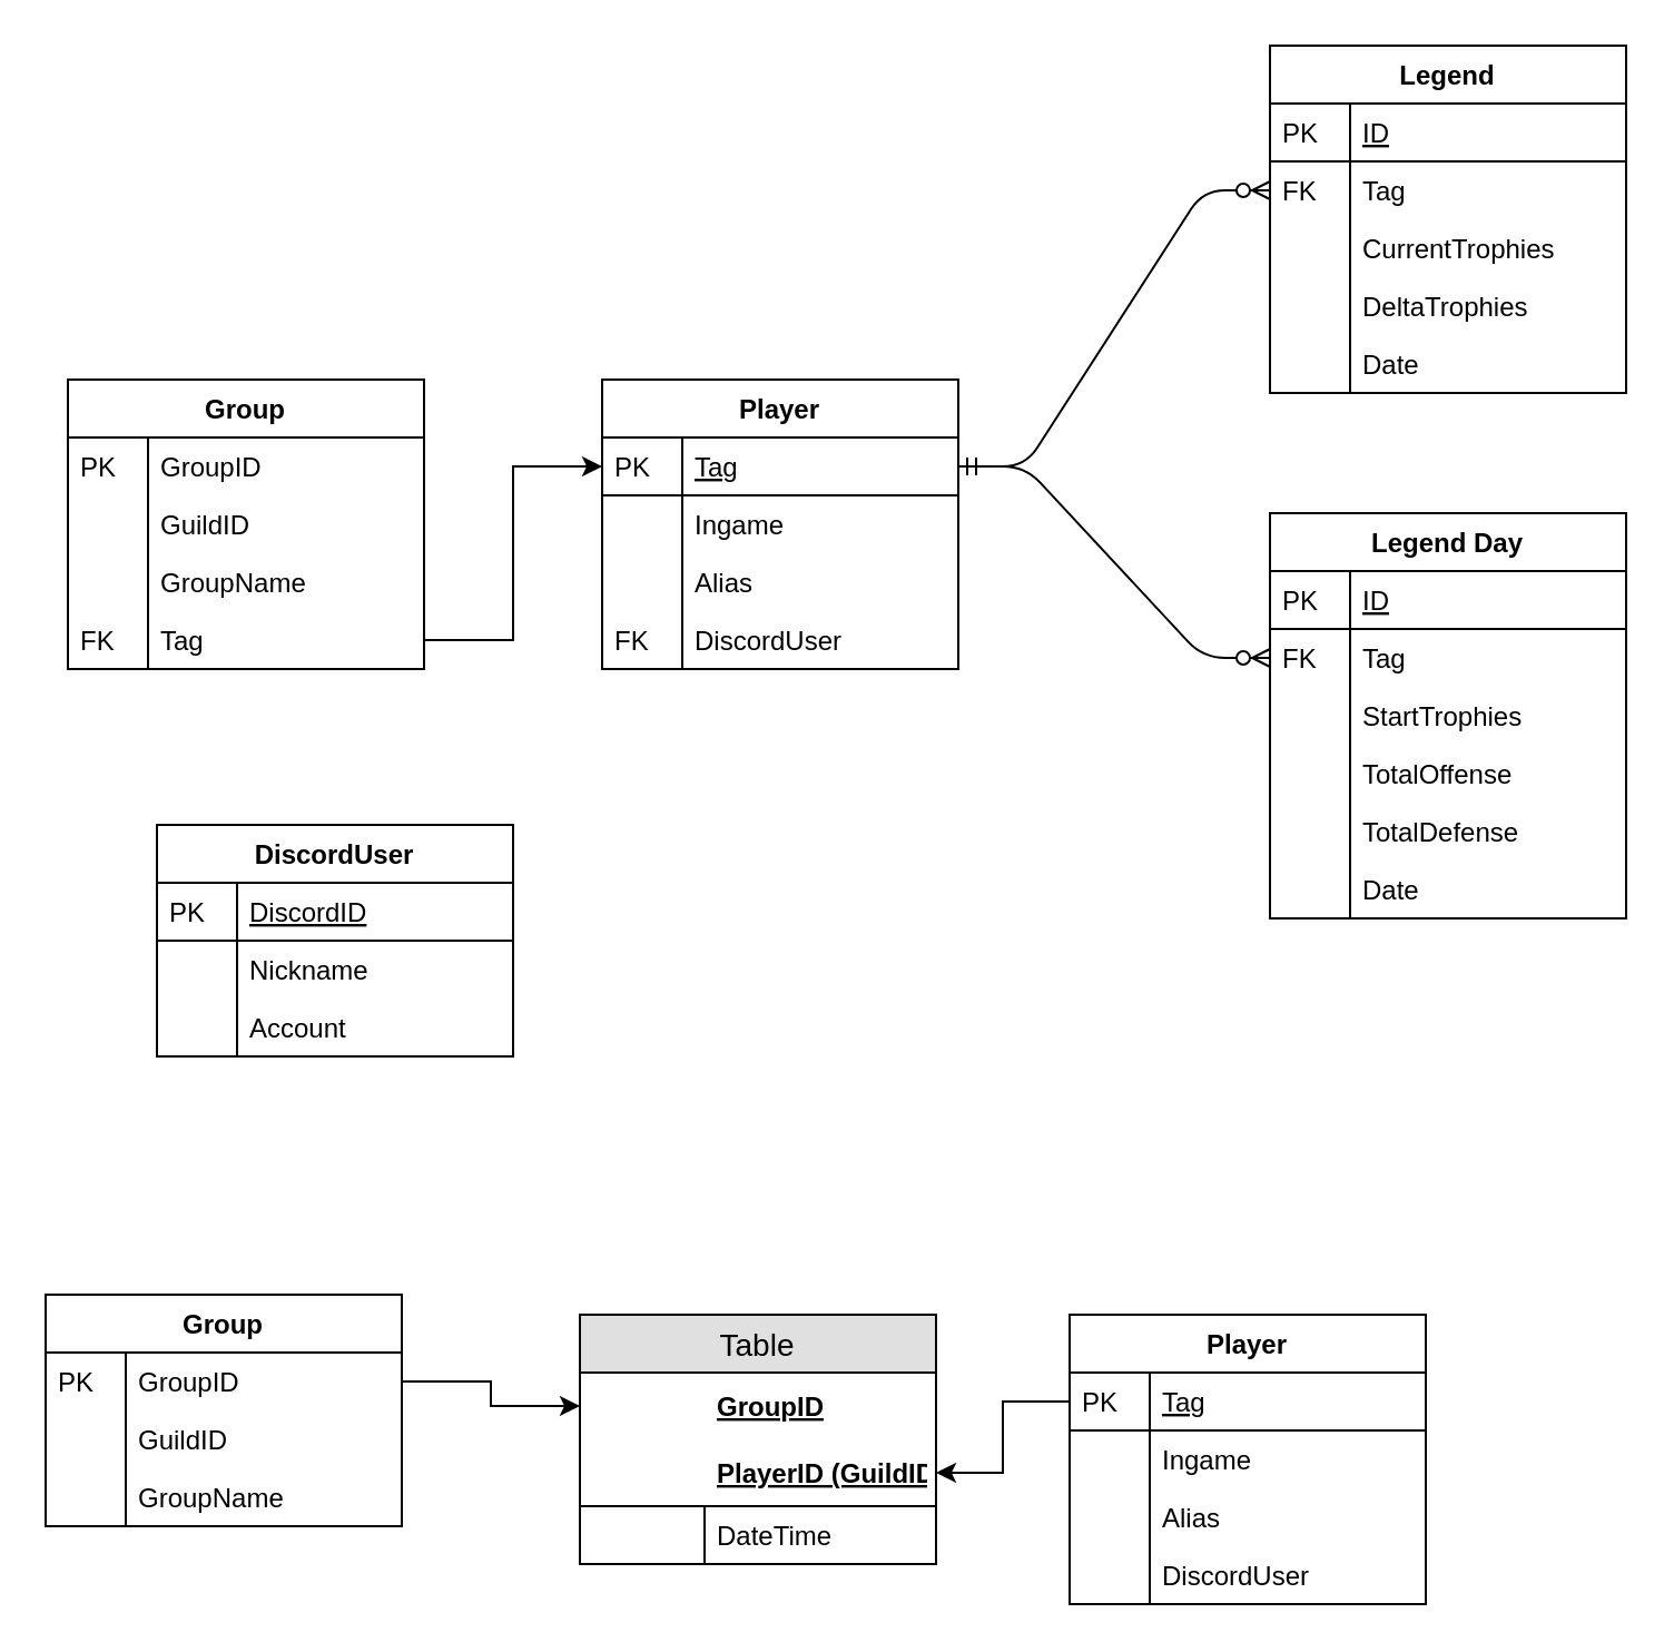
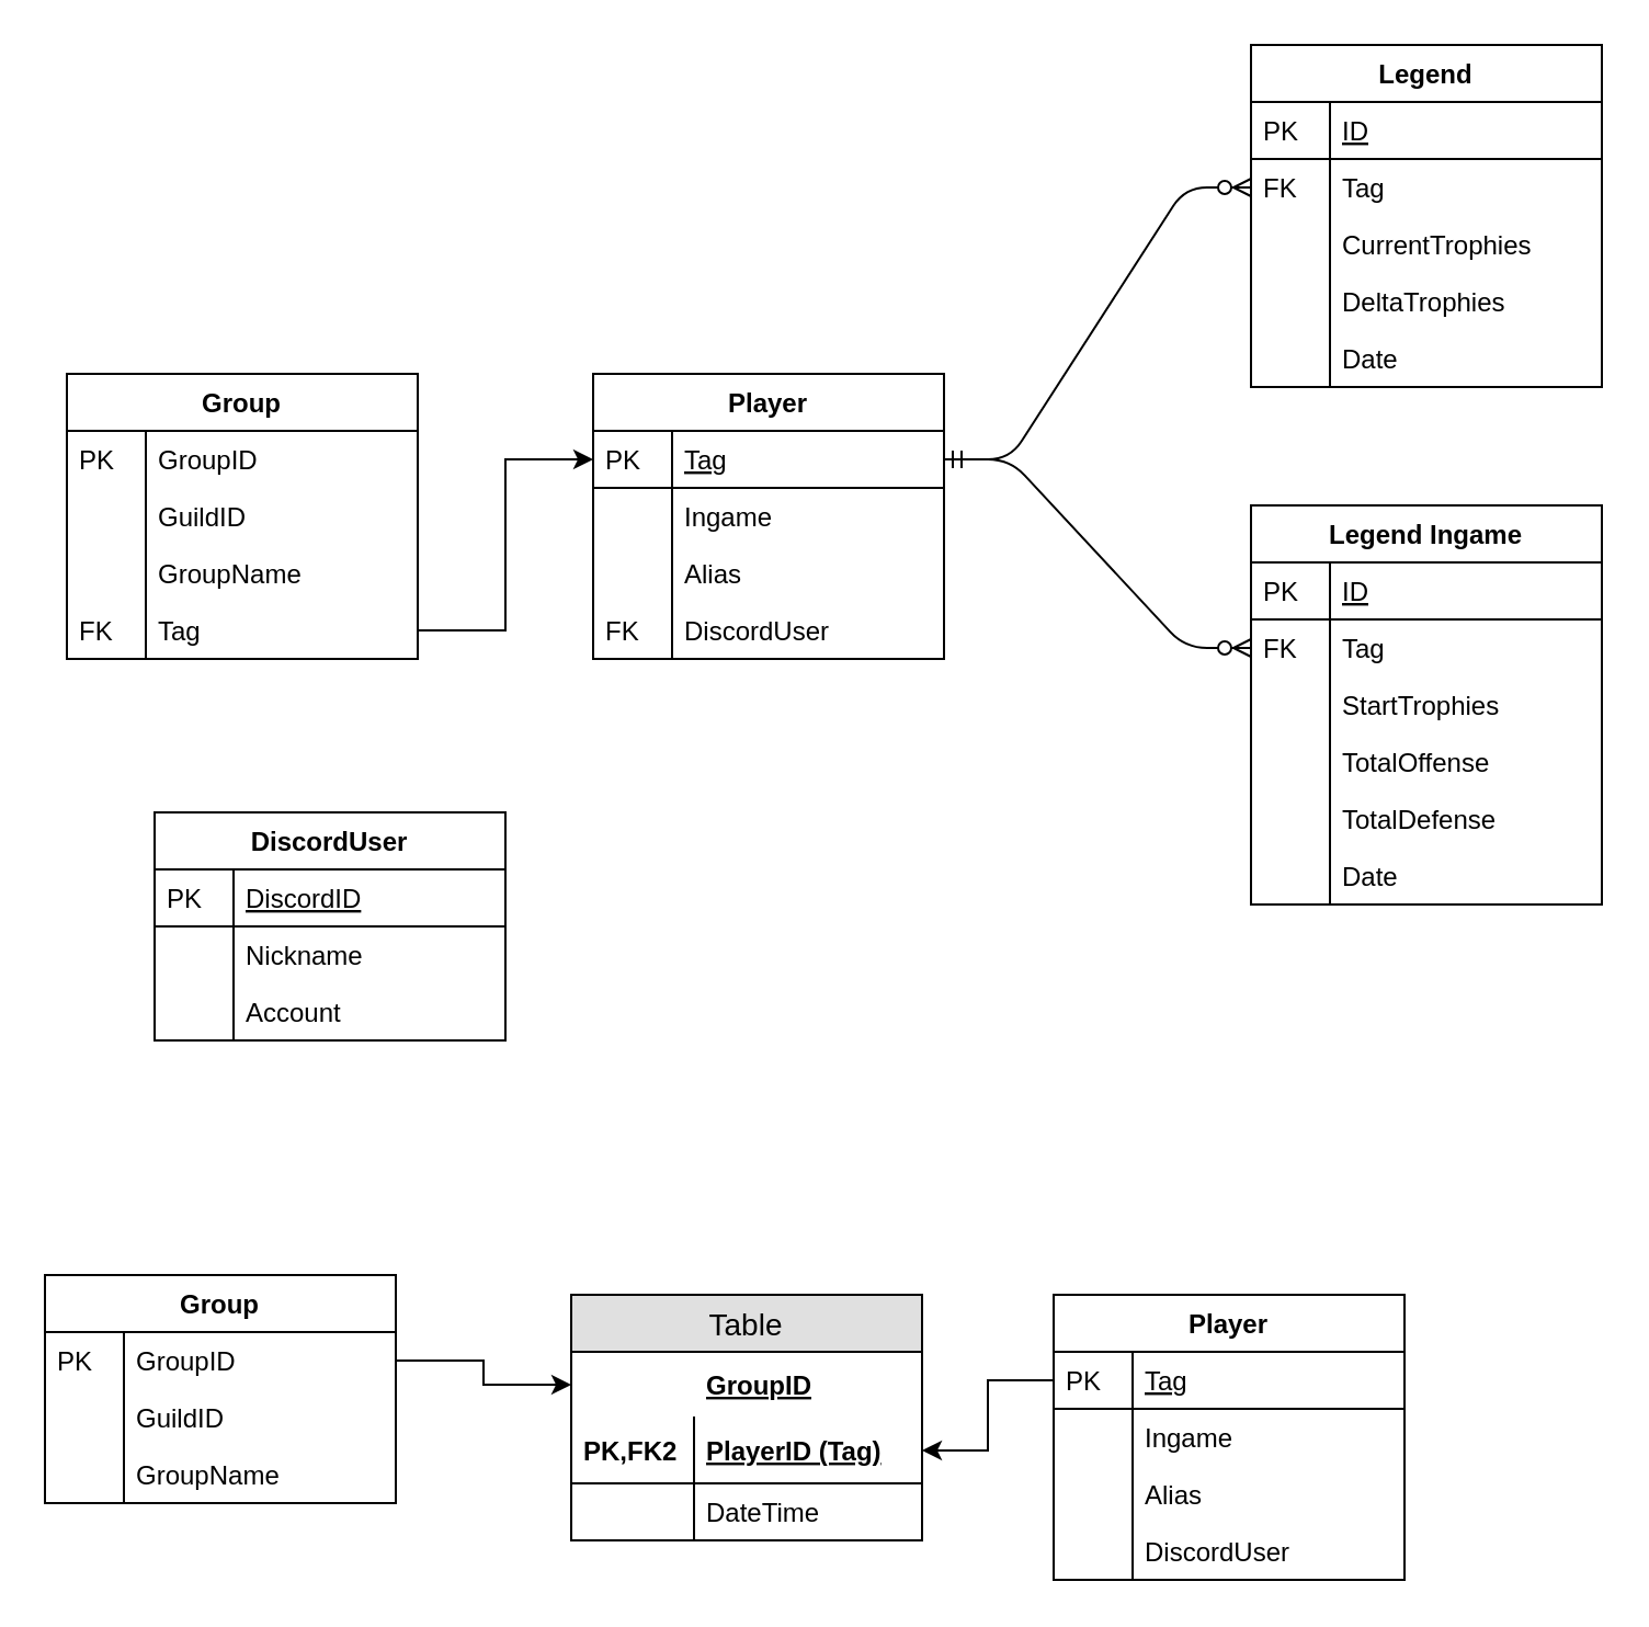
- <mxCell id="15" value="Legend Day" style="swimlane;fontStyle=1;childLayout=stackLayout;horizontal=1;startSize=26;horizontalStack=0;resizeParent=1;resizeLast=0;collapsible=1;marginBottom=0;rounded=0;shadow=0;strokeWidth=1;" parent="1" vertex="1"><mxGeometry x="570" y="230" width="160" height="182" as="geometry"><mxRectangle x="20" y="80" width="160" height="26" as="alternateBounds" /></mxGeometry></mxCell>
+ <mxCell id="15" value="Legend Ingame" style="swimlane;fontStyle=1;childLayout=stackLayout;horizontal=1;startSize=26;horizontalStack=0;resizeParent=1;resizeLast=0;collapsible=1;marginBottom=0;rounded=0;shadow=0;strokeWidth=1;" parent="1" vertex="1"><mxGeometry x="570" y="230" width="160" height="182" as="geometry"><mxRectangle x="20" y="80" width="160" height="26" as="alternateBounds" /></mxGeometry></mxCell>
+ <mxCell id="57" value="PK,FK2" style="shape=partialRectangle;fontStyle=1;top=0;left=0;bottom=0;fillColor=none;align=left;verticalAlign=middle;spacingLeft=4;spacingRight=4;overflow=hidden;rotatable=0;points=[];portConstraint=eastwest;part=1;fontSize=12;" parent="56" vertex="1" connectable="0"><mxGeometry width="56" height="30" as="geometry" /></mxCell>
- <mxCell id="56" value="PlayerID (GuildID)" style="shape=partialRectangle;top=0;left=0;right=0;bottom=1;align=left;verticalAlign=middle;fillColor=none;spacingLeft=60;spacingRight=4;overflow=hidden;rotatable=0;points=[[0,0.5],[1,0.5]];portConstraint=eastwest;dropTarget=0;fontStyle=5;fontSize=12;" parent="54" vertex="1"><mxGeometry y="56" width="160" height="30" as="geometry" /></mxCell>
+ <mxCell id="56" value="PlayerID (Tag)" style="shape=partialRectangle;top=0;left=0;right=0;bottom=1;align=left;verticalAlign=middle;fillColor=none;spacingLeft=60;spacingRight=4;overflow=hidden;rotatable=0;points=[[0,0.5],[1,0.5]];portConstraint=eastwest;dropTarget=0;fontStyle=5;fontSize=12;" parent="54" vertex="1"><mxGeometry y="56" width="160" height="30" as="geometry" /></mxCell>
